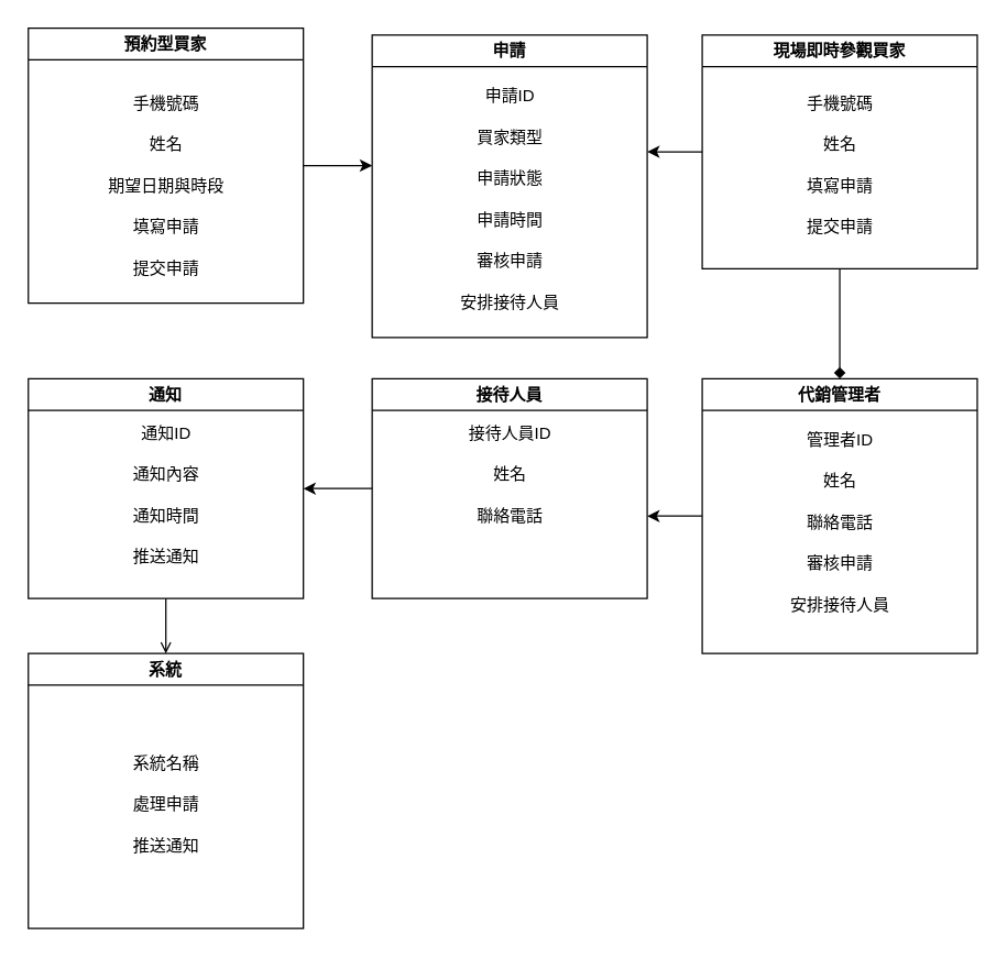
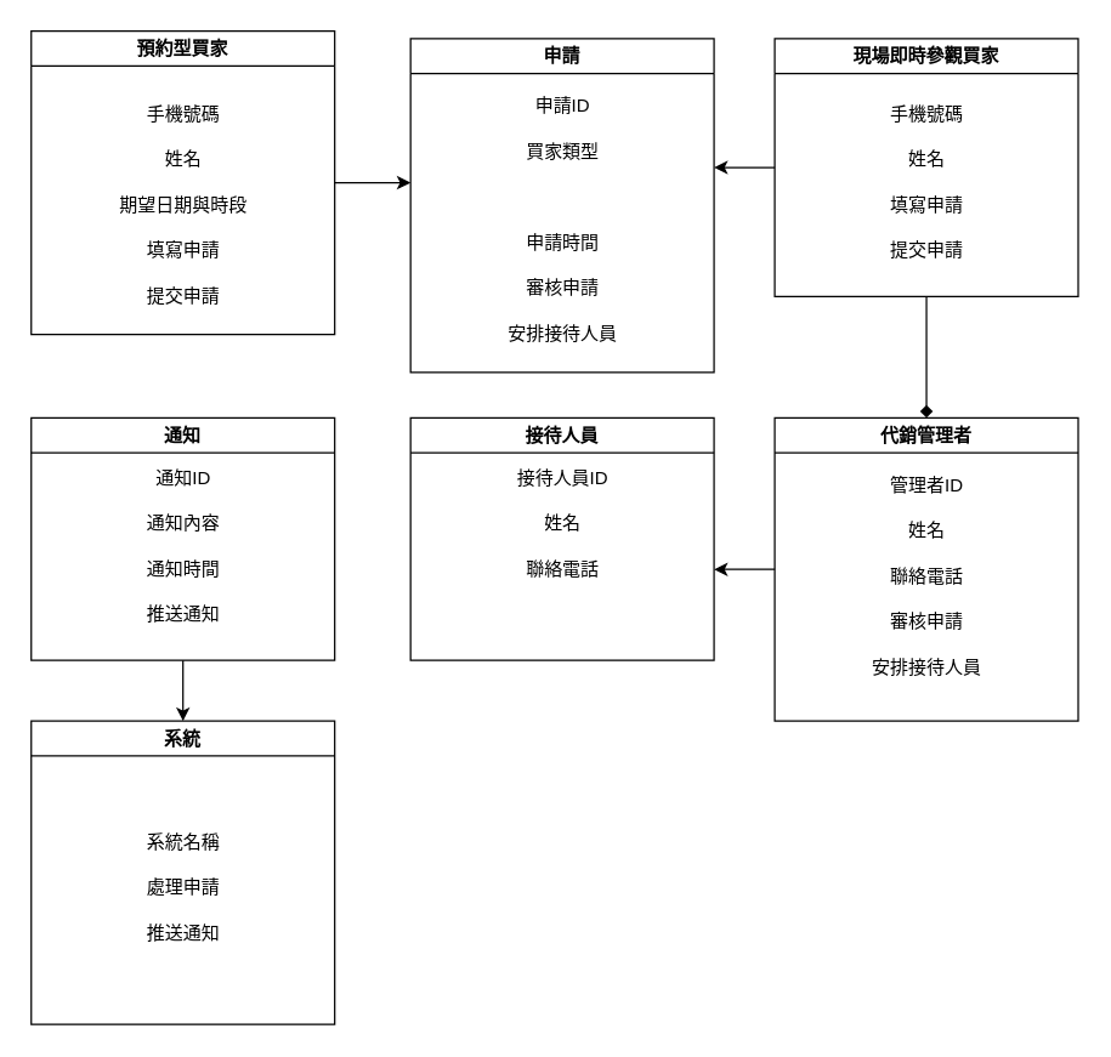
- <mxCell id="12" value="申請狀態" style="text;html=1;align=center;verticalAlign=middle;resizable=0;points=[];autosize=1;strokeColor=none;fillColor=none;" vertex="1" parent="9"><mxGeometry x="65" y="90" width="70" height="30" as="geometry" /></mxCell>
- <mxCell id="30" style="edgeStyle=none;html=1;entryX=1;entryY=0.5;entryDx=0;entryDy=0;" edge="1" parent="1" source="31" target="36"><mxGeometry relative="1" as="geometry" /></mxCell>
- <mxCell id="35" style="edgeStyle=none;html=1;entryX=0.5;entryY=0;entryDx=0;entryDy=0;endArrow=open;" edge="1" parent="1" source="36" target="41"><mxGeometry relative="1" as="geometry" /></mxCell>
+ <mxCell id="35" style="edgeStyle=none;html=1;entryX=0.5;entryY=0;entryDx=0;entryDy=0;" edge="1" parent="1" source="36" target="41"><mxGeometry relative="1" as="geometry" /></mxCell>
